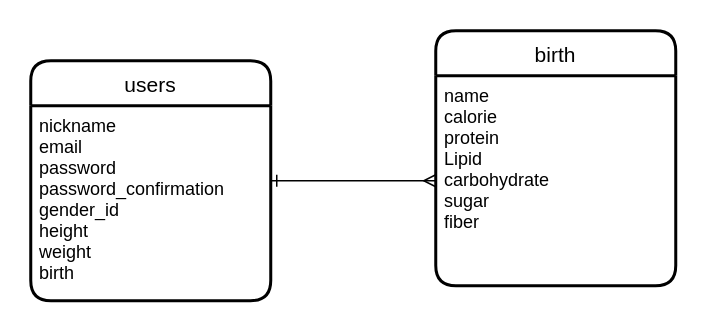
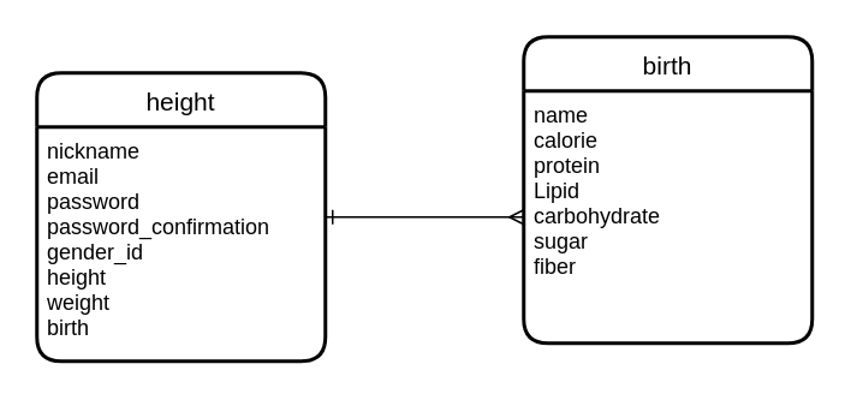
- <mxCell id="3" value="users" style="swimlane;childLayout=stackLayout;horizontal=1;startSize=30;horizontalStack=0;rounded=1;fontSize=14;fontStyle=0;strokeWidth=2;resizeParent=0;resizeLast=1;shadow=0;dashed=0;align=center;" parent="1" vertex="1"><mxGeometry x="20" y="40" width="160" height="160" as="geometry" /></mxCell>
+ <mxCell id="3" value="height" style="swimlane;childLayout=stackLayout;horizontal=1;startSize=30;horizontalStack=0;rounded=1;fontSize=14;fontStyle=0;strokeWidth=2;resizeParent=0;resizeLast=1;shadow=0;dashed=0;align=center;" parent="1" vertex="1"><mxGeometry x="20" y="40" width="160" height="160" as="geometry" /></mxCell>
